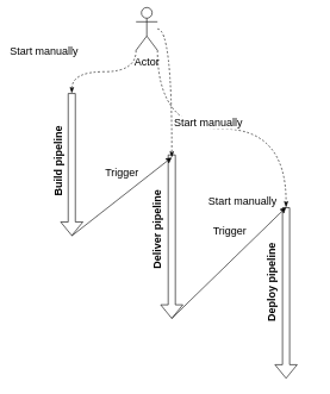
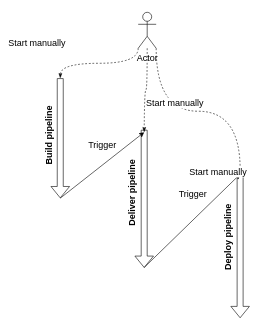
- <mxCell id="16" value="Actor" style="shape=umlActor;verticalLabelPosition=bottom;verticalAlign=top;html=1;outlineConnect=0;fontSize=15;" vertex="1" parent="1"><mxGeometry x="190" y="10" width="30" height="60" as="geometry" /></mxCell>
+ <mxCell id="16" value="Actor" style="shape=umlActor;verticalLabelPosition=bottom;verticalAlign=top;html=1;outlineConnect=0;fontSize=15;" vertex="1" parent="1"><mxGeometry x="230" y="20" width="30" height="60" as="geometry" /></mxCell>
